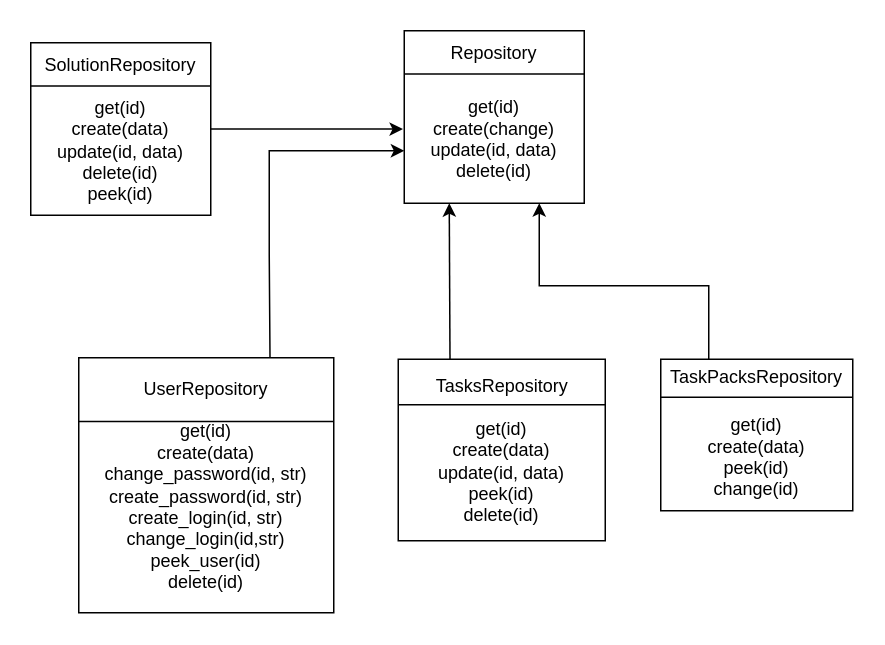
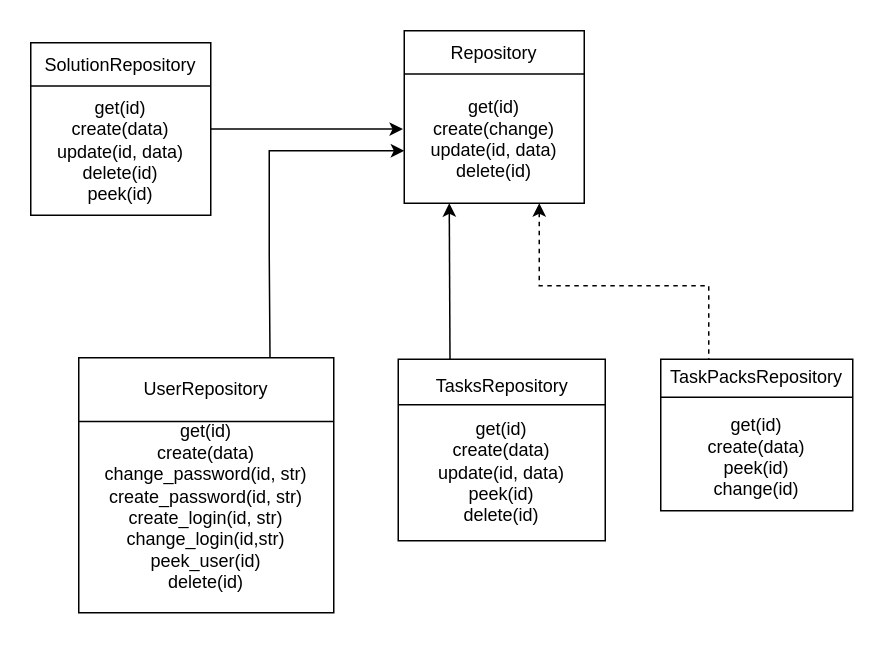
- <mxCell id="2" style="edgeStyle=none;rounded=0;html=1;exitX=0.75;exitY=1;exitDx=0;exitDy=0;entryX=0.25;entryY=0;entryDx=0;entryDy=0;endArrow=none;endFill=0;startArrow=classic;startFill=1;" edge="1" parent="1" source="3" target="18"><mxGeometry relative="1" as="geometry"><Array as="points"><mxPoint x="359" y="190" /><mxPoint x="472" y="190" /></Array></mxGeometry></mxCell>
+ <mxCell id="2" style="edgeStyle=none;rounded=0;html=1;exitX=0.75;exitY=1;exitDx=0;exitDy=0;entryX=0.25;entryY=0;entryDx=0;entryDy=0;endArrow=none;endFill=0;startArrow=classic;startFill=1;dashed=1;" edge="1" parent="1" source="3" target="18"><mxGeometry relative="1" as="geometry"><Array as="points"><mxPoint x="359" y="190" /><mxPoint x="472" y="190" /></Array></mxGeometry></mxCell>
